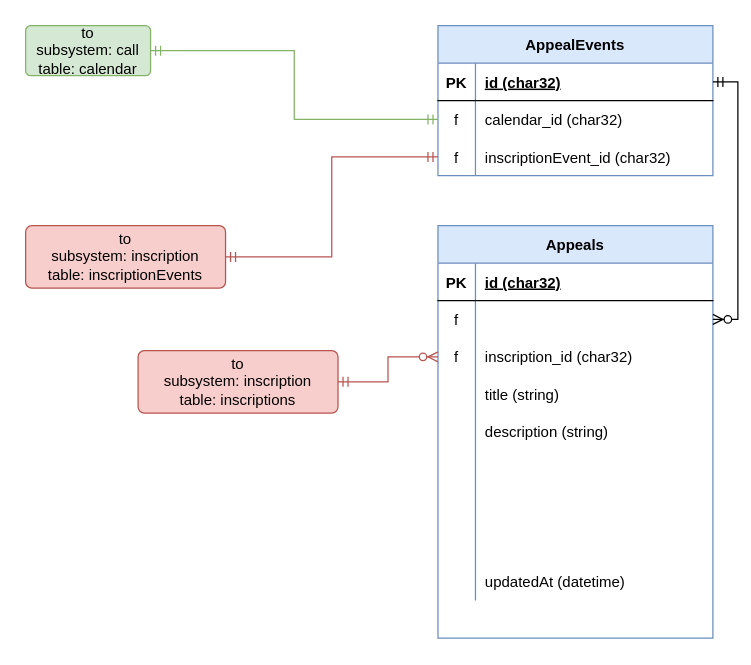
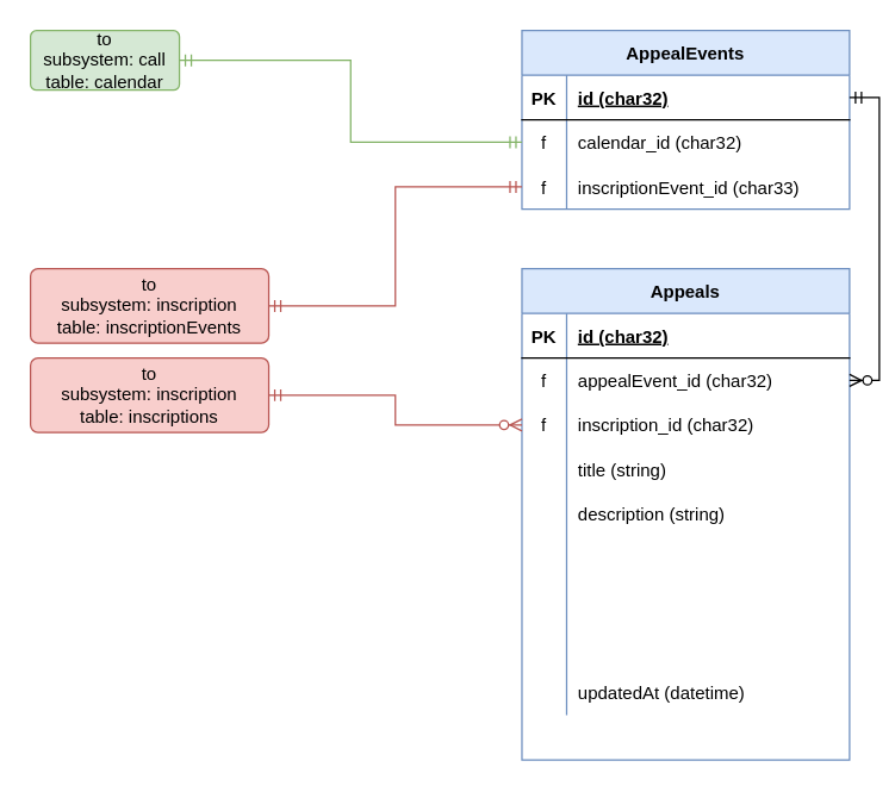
- <mxCell id="11" value="inscriptionEvent_id (char32)" style="shape=partialRectangle;connectable=0;fillColor=none;top=0;left=0;bottom=0;right=0;align=left;spacingLeft=6;overflow=hidden;" vertex="1" parent="9"><mxGeometry x="30" width="190" height="30" as="geometry" /></mxCell>
+ <mxCell id="11" value="inscriptionEvent_id (char33)" style="shape=partialRectangle;connectable=0;fillColor=none;top=0;left=0;bottom=0;right=0;align=left;spacingLeft=6;overflow=hidden;" vertex="1" parent="9"><mxGeometry x="30" width="190" height="30" as="geometry" /></mxCell>
+ <mxCell id="18" value="appealEvent_id (char32)" style="shape=partialRectangle;connectable=0;fillColor=none;top=0;left=0;bottom=0;right=0;align=left;spacingLeft=6;overflow=hidden;" vertex="1" parent="16"><mxGeometry x="30" width="190" height="30" as="geometry" /></mxCell>
- <mxCell id="44" value="to&lt;br&gt;subsystem: inscription&lt;br&gt;table: inscriptions" style="rounded=1;arcSize=10;whiteSpace=wrap;html=1;align=center;fillColor=#f8cecc;strokeColor=#b85450;" vertex="1" parent="1"><mxGeometry x="110" y="280" width="160" height="50" as="geometry" /></mxCell>
+ <mxCell id="44" value="to&lt;br&gt;subsystem: inscription&lt;br&gt;table: inscriptions" style="rounded=1;arcSize=10;whiteSpace=wrap;html=1;align=center;fillColor=#f8cecc;strokeColor=#b85450;" vertex="1" parent="1"><mxGeometry x="20" y="240" width="160" height="50" as="geometry" /></mxCell>
